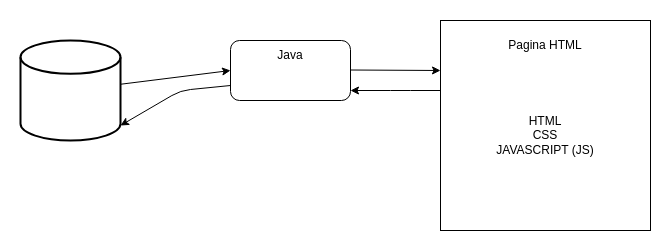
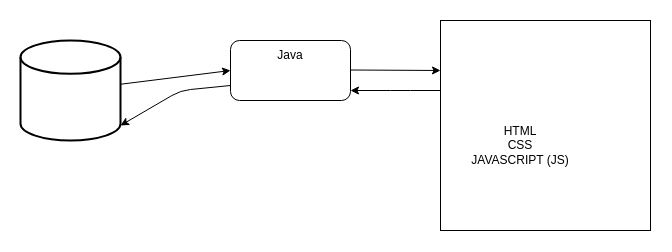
- <mxCell id="7" value="Pagina HTML" style="text;html=1;strokeColor=none;fillColor=none;align=center;verticalAlign=middle;whiteSpace=wrap;rounded=0;" vertex="1" parent="1"><mxGeometry x="485" y="20" width="120" height="50" as="geometry" /></mxCell>
- <mxCell id="11" value="HTML&lt;br&gt;CSS&lt;br&gt;JAVASCRIPT (JS)" style="text;html=1;strokeColor=none;fillColor=none;align=center;verticalAlign=middle;whiteSpace=wrap;rounded=0;" vertex="1" parent="1"><mxGeometry x="470" y="80" width="150" height="110" as="geometry" /></mxCell>
+ <mxCell id="11" value="HTML&lt;br&gt;CSS&lt;br&gt;JAVASCRIPT (JS)" style="text;html=1;strokeColor=none;fillColor=none;align=center;verticalAlign=middle;whiteSpace=wrap;rounded=0;" vertex="1" parent="1"><mxGeometry x="445" y="90" width="150" height="110" as="geometry" /></mxCell>
